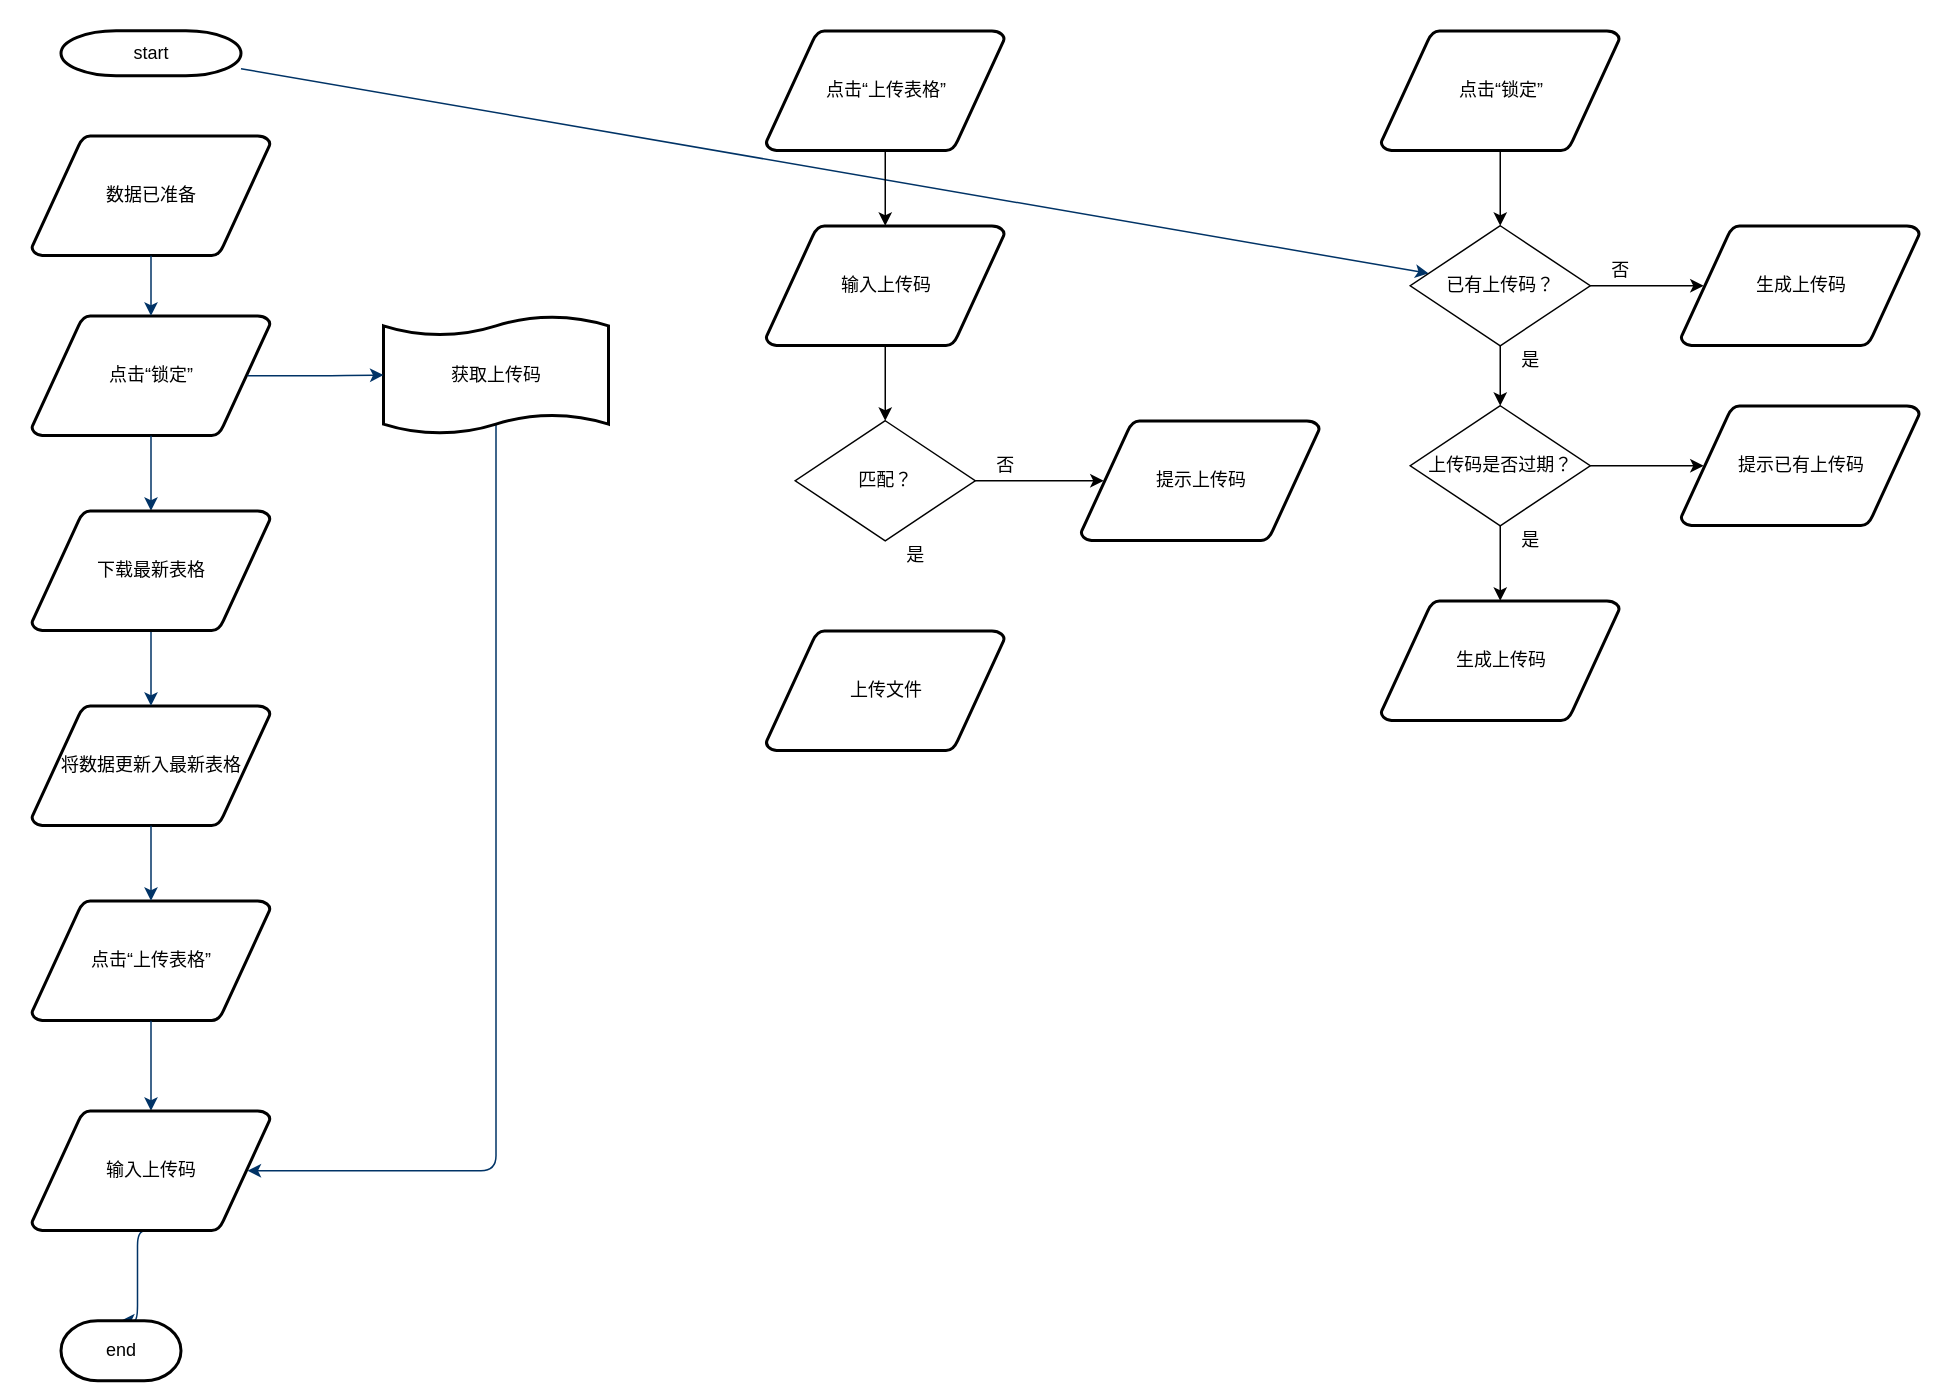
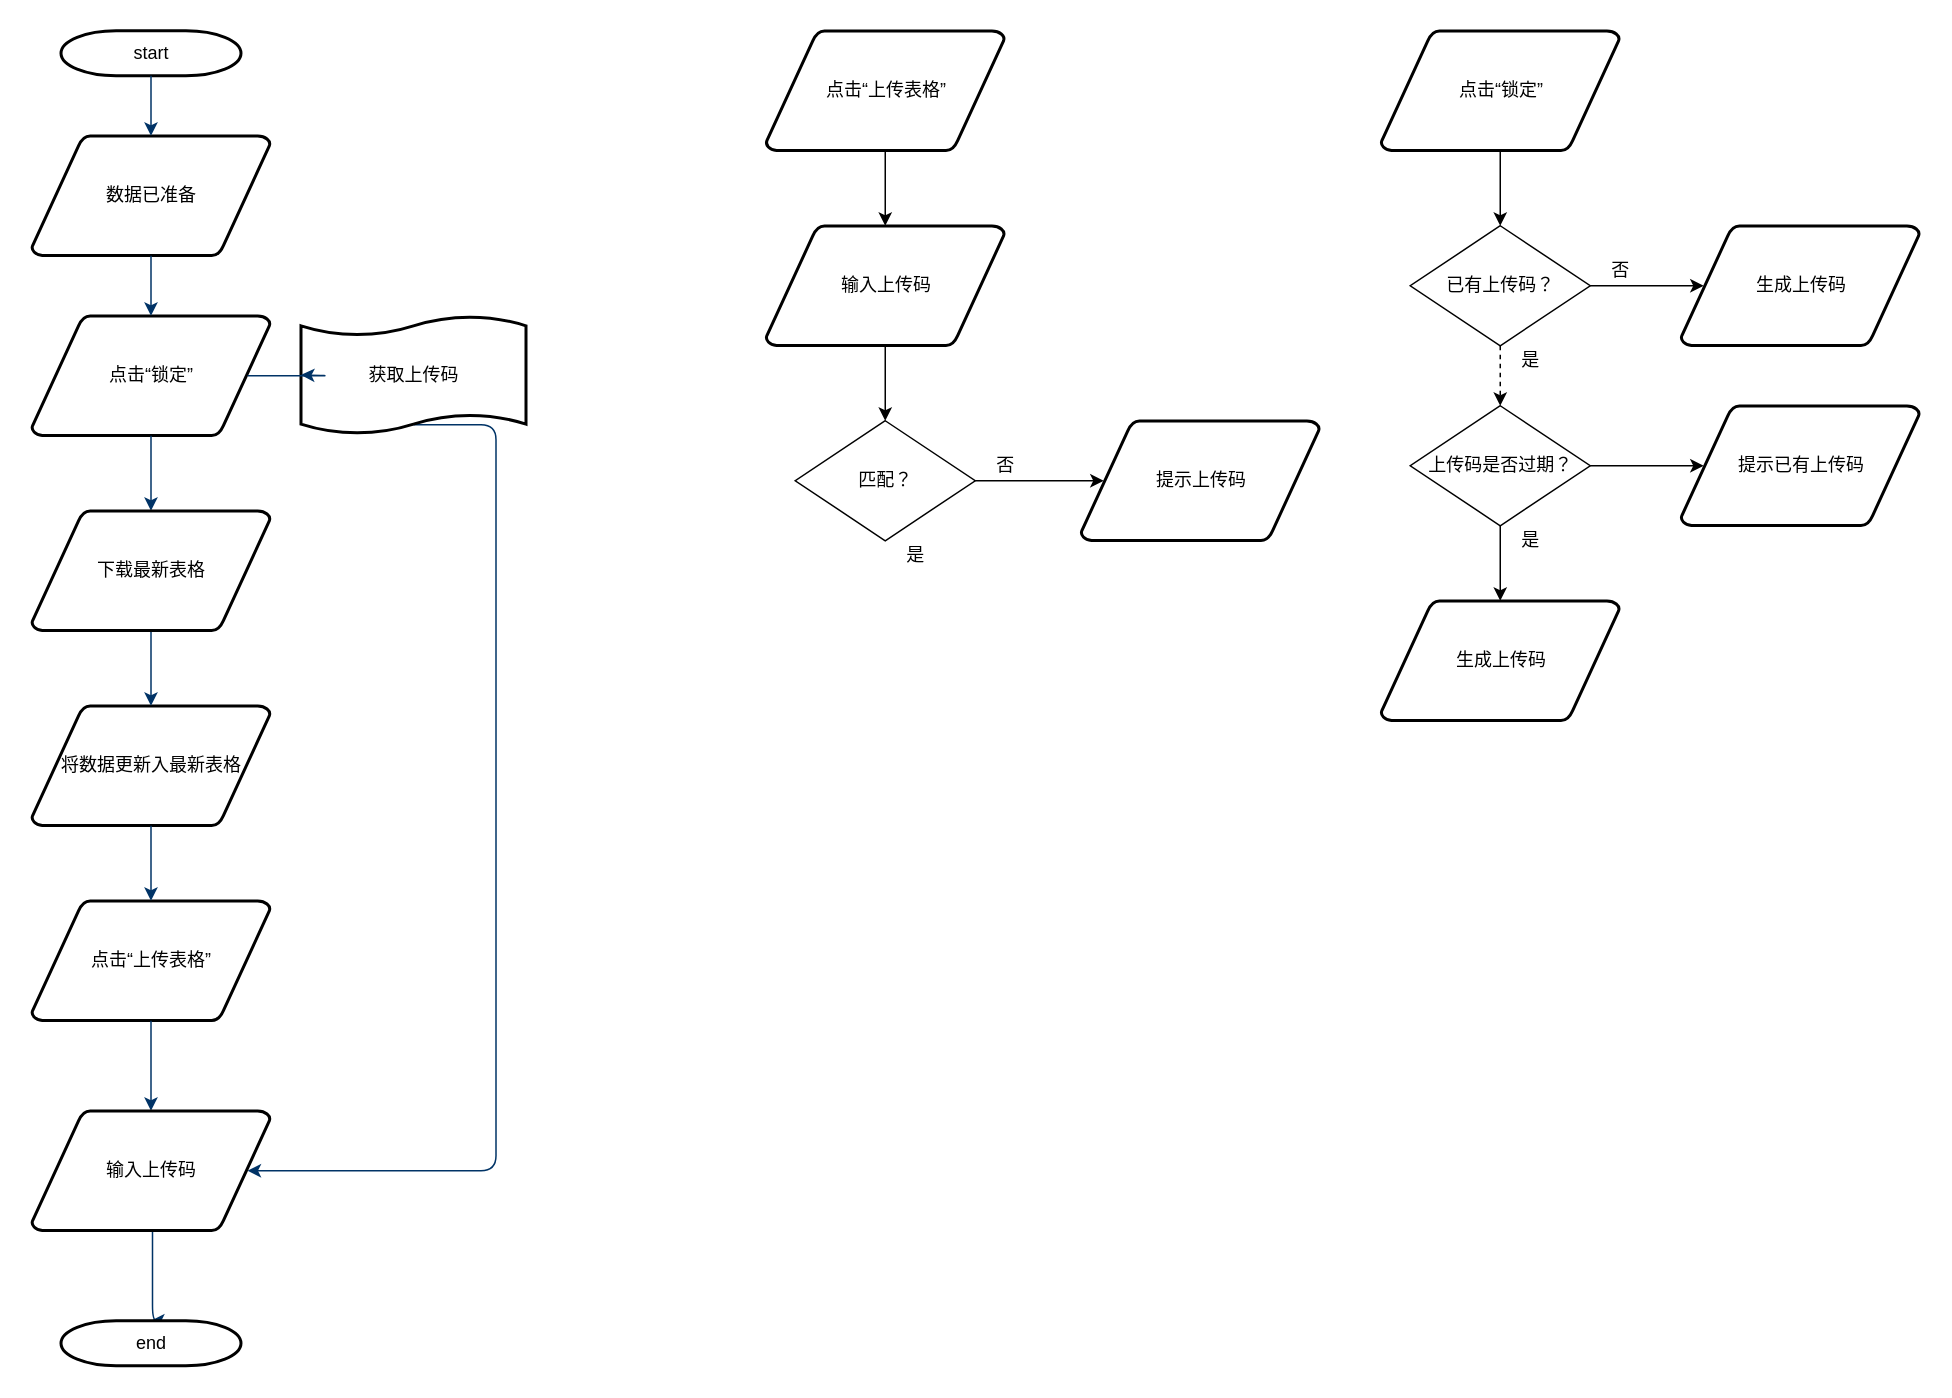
- <mxCell id="6" style="fontStyle=1;strokeColor=#003366;strokeWidth=1;html=1;" parent="1" source="2" target="34" edge="1"><mxGeometry relative="1" as="geometry" /></mxCell>
+ <mxCell id="6" style="fontStyle=1;strokeColor=#003366;strokeWidth=1;html=1;" parent="1" source="2" target="3" edge="1"><mxGeometry relative="1" as="geometry" /></mxCell>
- <mxCell id="33" style="edgeStyle=orthogonalEdgeStyle;rounded=0;orthogonalLoop=1;jettySize=auto;html=1;exitX=0.5;exitY=1;exitDx=0;exitDy=0;entryX=0.5;entryY=0;entryDx=0;entryDy=0;" edge="1" parent="1" source="34" target="40"><mxGeometry relative="1" as="geometry"><mxPoint x="1000" y="280" as="targetPoint" /></mxGeometry></mxCell>
+ <mxCell id="33" style="edgeStyle=orthogonalEdgeStyle;rounded=0;orthogonalLoop=1;jettySize=auto;html=1;exitX=0.5;exitY=1;exitDx=0;exitDy=0;entryX=0.5;entryY=0;entryDx=0;entryDy=0;dashed=1;" edge="1" parent="1" source="34" target="40"><mxGeometry relative="1" as="geometry"><mxPoint x="1000" y="280" as="targetPoint" /></mxGeometry></mxCell>
- <mxCell id="16" value="获取上传码" style="shape=mxgraph.flowchart.paper_tape;strokeWidth=2;gradientColor=none;gradientDirection=north;fontStyle=0;html=1;" parent="1" vertex="1"><mxGeometry x="255" y="209" width="150" height="81" as="geometry" /></mxCell>
+ <mxCell id="16" value="获取上传码" style="shape=mxgraph.flowchart.paper_tape;strokeWidth=2;gradientColor=none;gradientDirection=north;fontStyle=0;html=1;" parent="1" vertex="1"><mxGeometry x="200" y="209" width="150" height="81" as="geometry" /></mxCell>
- <mxCell id="28" value="上传文件" style="shape=mxgraph.flowchart.data;strokeWidth=2;gradientColor=none;gradientDirection=north;fontStyle=0;html=1;" vertex="1" parent="1"><mxGeometry x="510" y="420" width="159" height="80" as="geometry" /></mxCell>
- <mxCell id="15" value="end" style="shape=mxgraph.flowchart.terminator;strokeWidth=2;gradientColor=none;gradientDirection=north;fontStyle=0;html=1;" parent="1" vertex="1"><mxGeometry x="40" y="880" width="80" height="40" as="geometry" /></mxCell>
+ <mxCell id="15" value="end" style="shape=mxgraph.flowchart.terminator;strokeWidth=2;gradientColor=none;gradientDirection=north;fontStyle=0;html=1;" parent="1" vertex="1"><mxGeometry x="40" y="880" width="120" height="30" as="geometry" /></mxCell>
